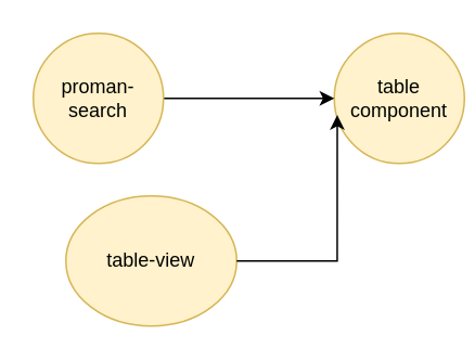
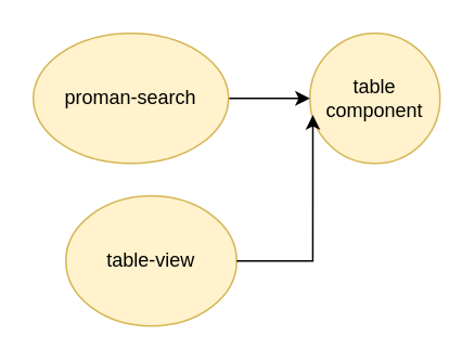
- <mxCell id="4" value="proman-search" style="ellipse;whiteSpace=wrap;html=1;aspect=fixed;fillColor=#fff2cc;strokeColor=#d6b656;" vertex="1" parent="1"><mxGeometry x="20" y="20" width="80" height="80" as="geometry" /></mxCell>
+ <mxCell id="4" value="proman-search" style="ellipse;whiteSpace=wrap;html=1;aspect=fixed;fillColor=#fff2cc;strokeColor=#d6b656;" vertex="1" parent="1"><mxGeometry x="20" y="20" width="120" height="80" as="geometry" /></mxCell>
- <mxCell id="2" value="table component" style="ellipse;whiteSpace=wrap;html=1;aspect=fixed;fillColor=#fff2cc;strokeColor=#d6b656;" vertex="1" parent="1"><mxGeometry x="205" y="20" width="80" height="80" as="geometry" /></mxCell>
+ <mxCell id="2" value="table component" style="ellipse;whiteSpace=wrap;html=1;aspect=fixed;fillColor=#fff2cc;strokeColor=#d6b656;" vertex="1" parent="1"><mxGeometry x="190" y="20" width="80" height="80" as="geometry" /></mxCell>
